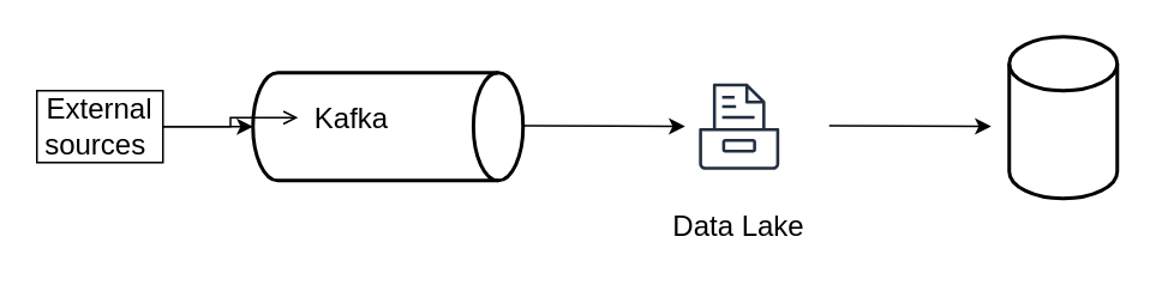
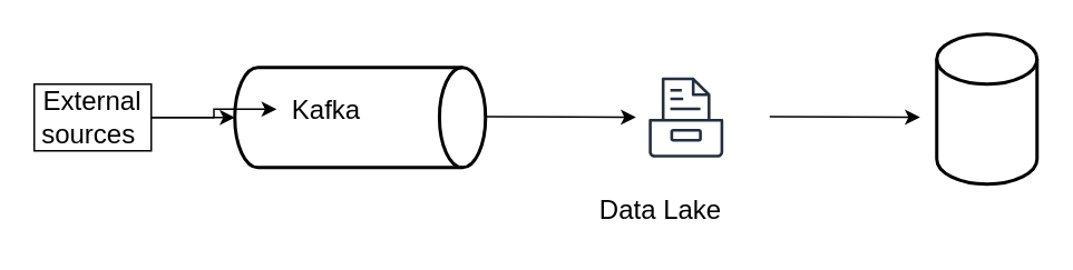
- <mxCell id="3" value="" style="edgeStyle=orthogonalEdgeStyle;rounded=0;orthogonalLoop=1;jettySize=auto;html=1;fontSize=16;fontColor=none;endArrow=open;" edge="1" parent="1" source="4" target="6"><mxGeometry relative="1" as="geometry" /></mxCell>
+ <mxCell id="3" value="" style="edgeStyle=orthogonalEdgeStyle;rounded=0;orthogonalLoop=1;jettySize=auto;html=1;fontSize=16;fontColor=none;" edge="1" parent="1" source="4" target="6"><mxGeometry relative="1" as="geometry" /></mxCell>
- <mxCell id="8" value="Data Lake" style="text;html=1;strokeColor=none;fillColor=none;align=center;verticalAlign=middle;whiteSpace=wrap;rounded=0;fontSize=16;" vertex="1" parent="1"><mxGeometry x="350" y="110" width="120" height="30" as="geometry" /></mxCell>
+ <mxCell id="8" value="Data Lake" style="text;html=1;strokeColor=none;fillColor=none;align=center;verticalAlign=middle;whiteSpace=wrap;rounded=0;fontSize=16;" vertex="1" parent="1"><mxGeometry x="335" y="110" width="120" height="30" as="geometry" /></mxCell>
